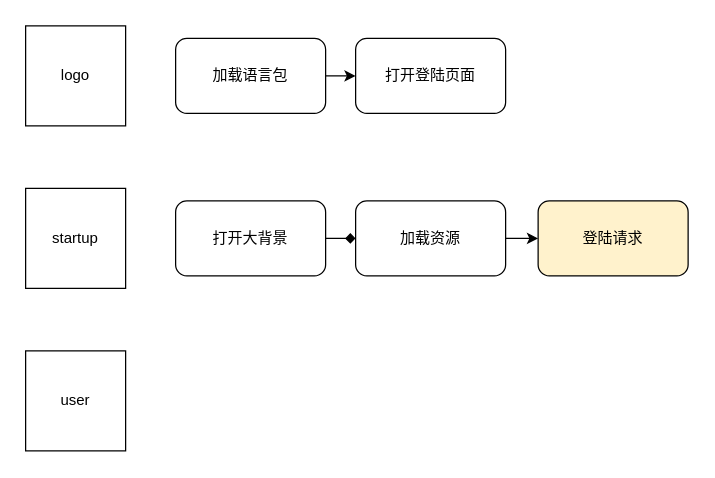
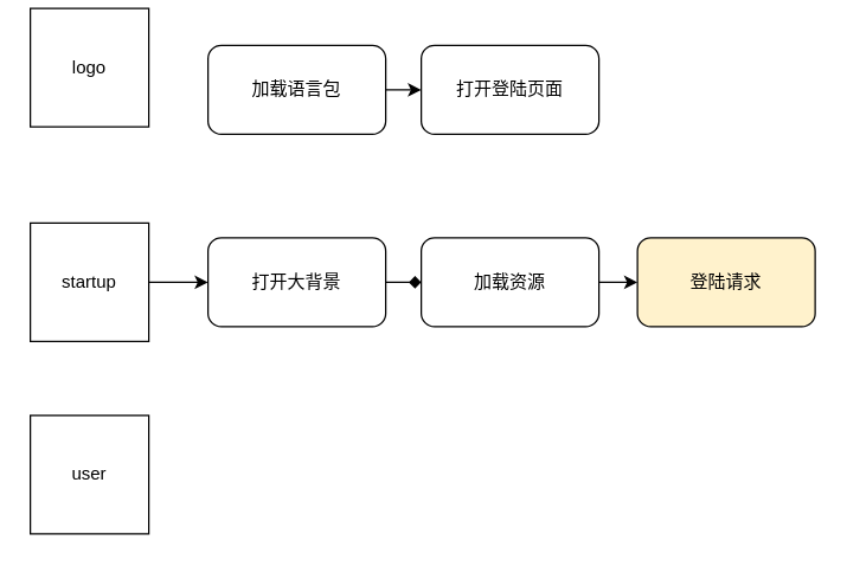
- <mxCell id="2" value="logo" style="whiteSpace=wrap;html=1;aspect=fixed;" vertex="1" parent="1"><mxGeometry x="20" y="20" width="80" height="80" as="geometry" /></mxCell>
+ <mxCell id="2" value="logo" style="whiteSpace=wrap;html=1;aspect=fixed;" vertex="1" parent="1"><mxGeometry x="20" y="5" width="80" height="80" as="geometry" /></mxCell>
+ <mxCell id="3" value="" style="edgeStyle=orthogonalEdgeStyle;rounded=0;orthogonalLoop=1;jettySize=auto;html=1;" edge="1" parent="1" source="4" target="13"><mxGeometry relative="1" as="geometry" /></mxCell>
